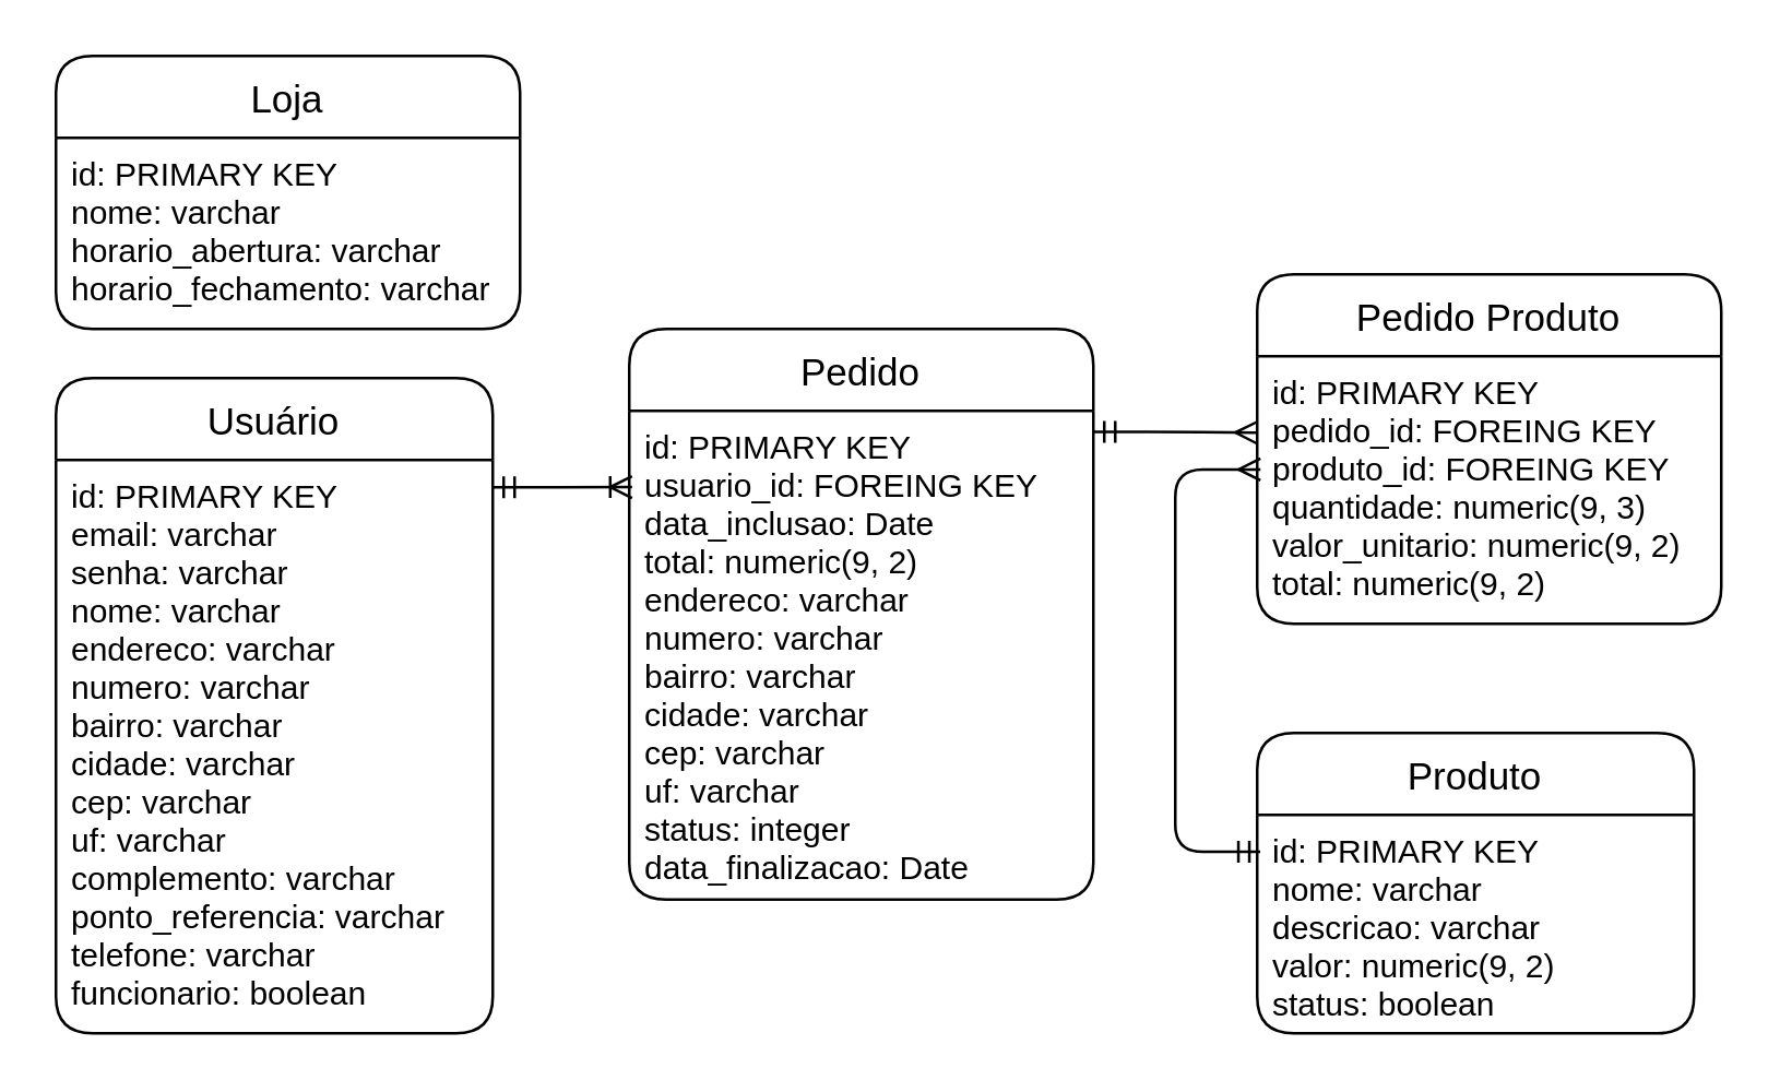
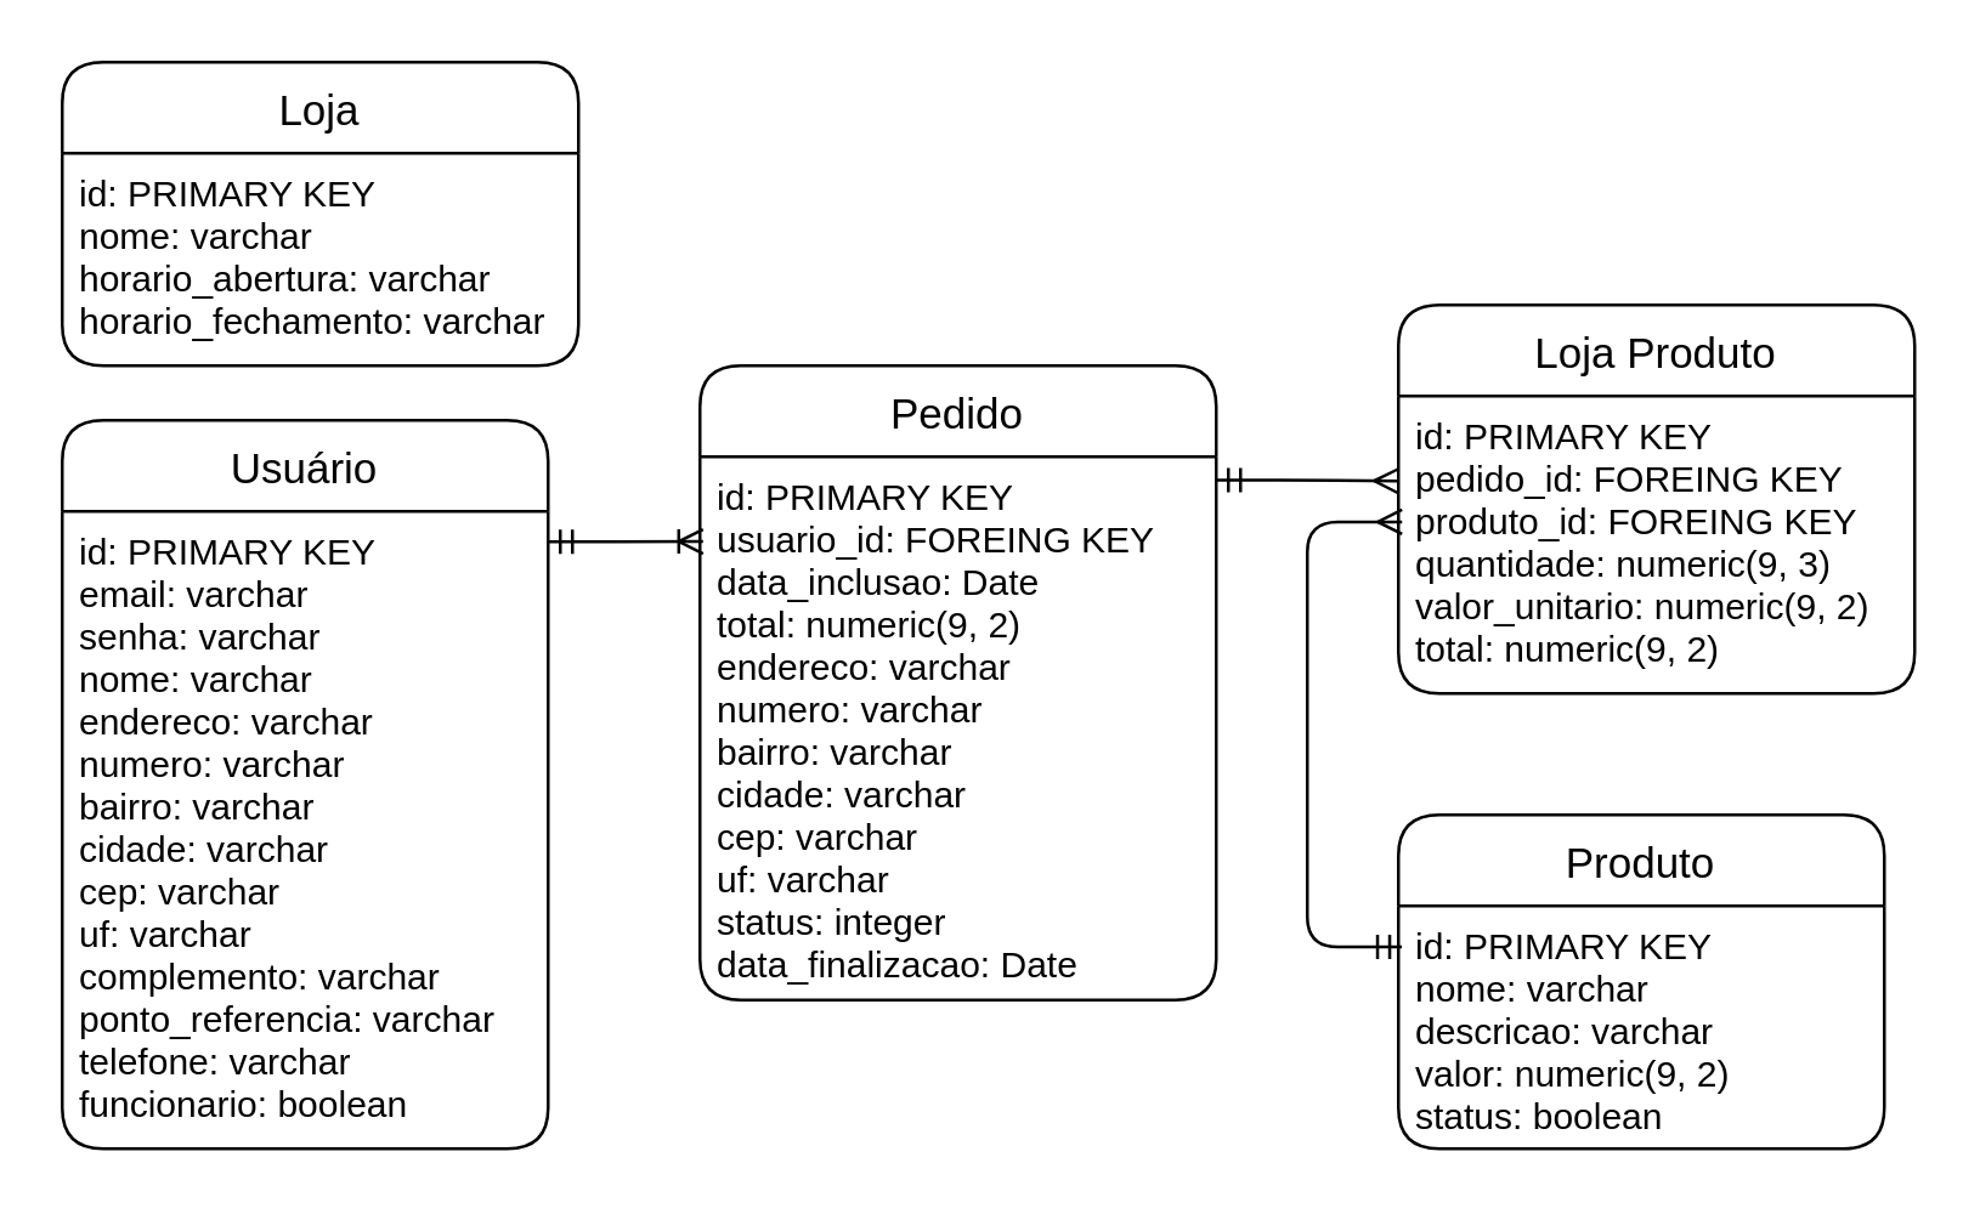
- <mxCell id="6" value="Pedido Produto" style="swimlane;childLayout=stackLayout;horizontal=1;startSize=30;horizontalStack=0;rounded=1;fontSize=14;fontStyle=0;strokeWidth=1;resizeParent=0;resizeLast=1;shadow=0;dashed=0;align=center;strokeColor=#000000;fontColor=#000000;fillColor=#FFFFFF;gradientColor=none;swimlaneFillColor=#FFFFFF;" vertex="1" parent="1"><mxGeometry x="460" y="100" width="170" height="128" as="geometry" /></mxCell>
+ <mxCell id="6" value="Loja Produto" style="swimlane;childLayout=stackLayout;horizontal=1;startSize=30;horizontalStack=0;rounded=1;fontSize=14;fontStyle=0;strokeWidth=1;resizeParent=0;resizeLast=1;shadow=0;dashed=0;align=center;strokeColor=#000000;fontColor=#000000;fillColor=#FFFFFF;gradientColor=none;swimlaneFillColor=#FFFFFF;" vertex="1" parent="1"><mxGeometry x="460" y="100" width="170" height="128" as="geometry" /></mxCell>
